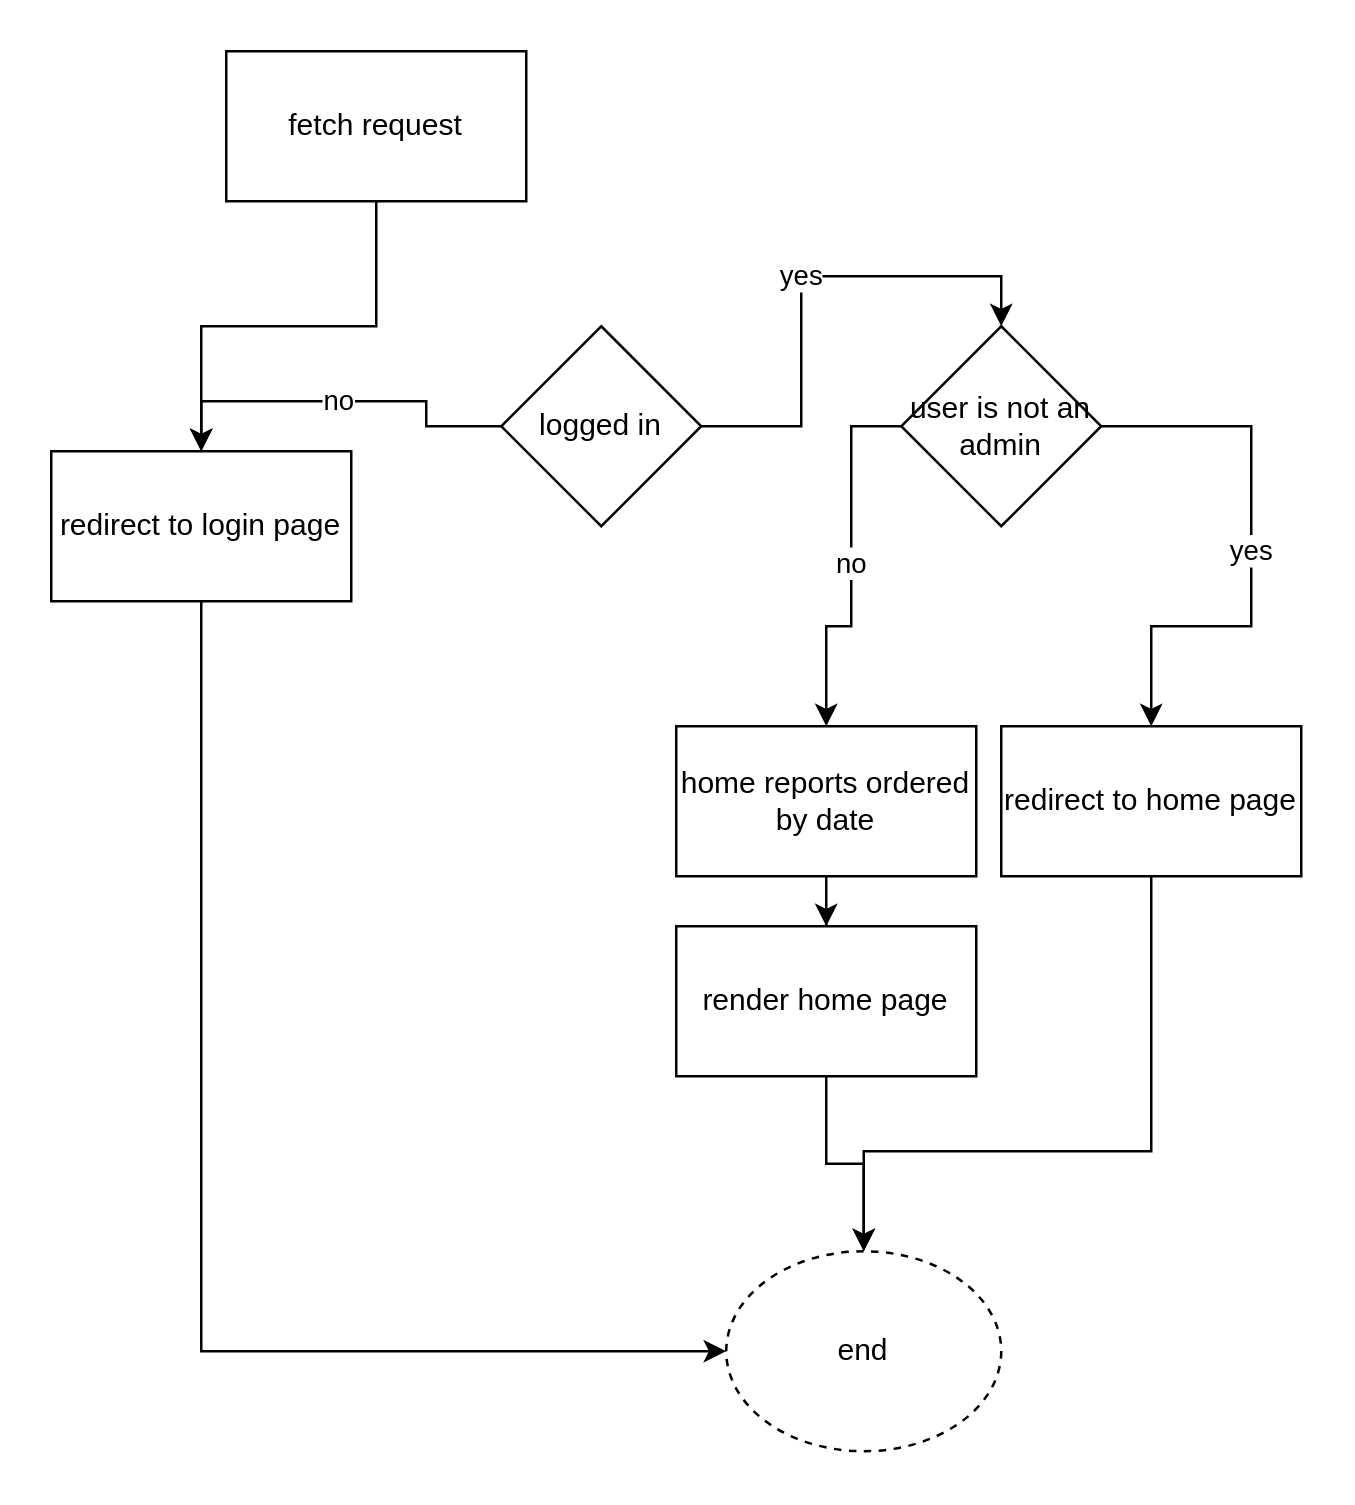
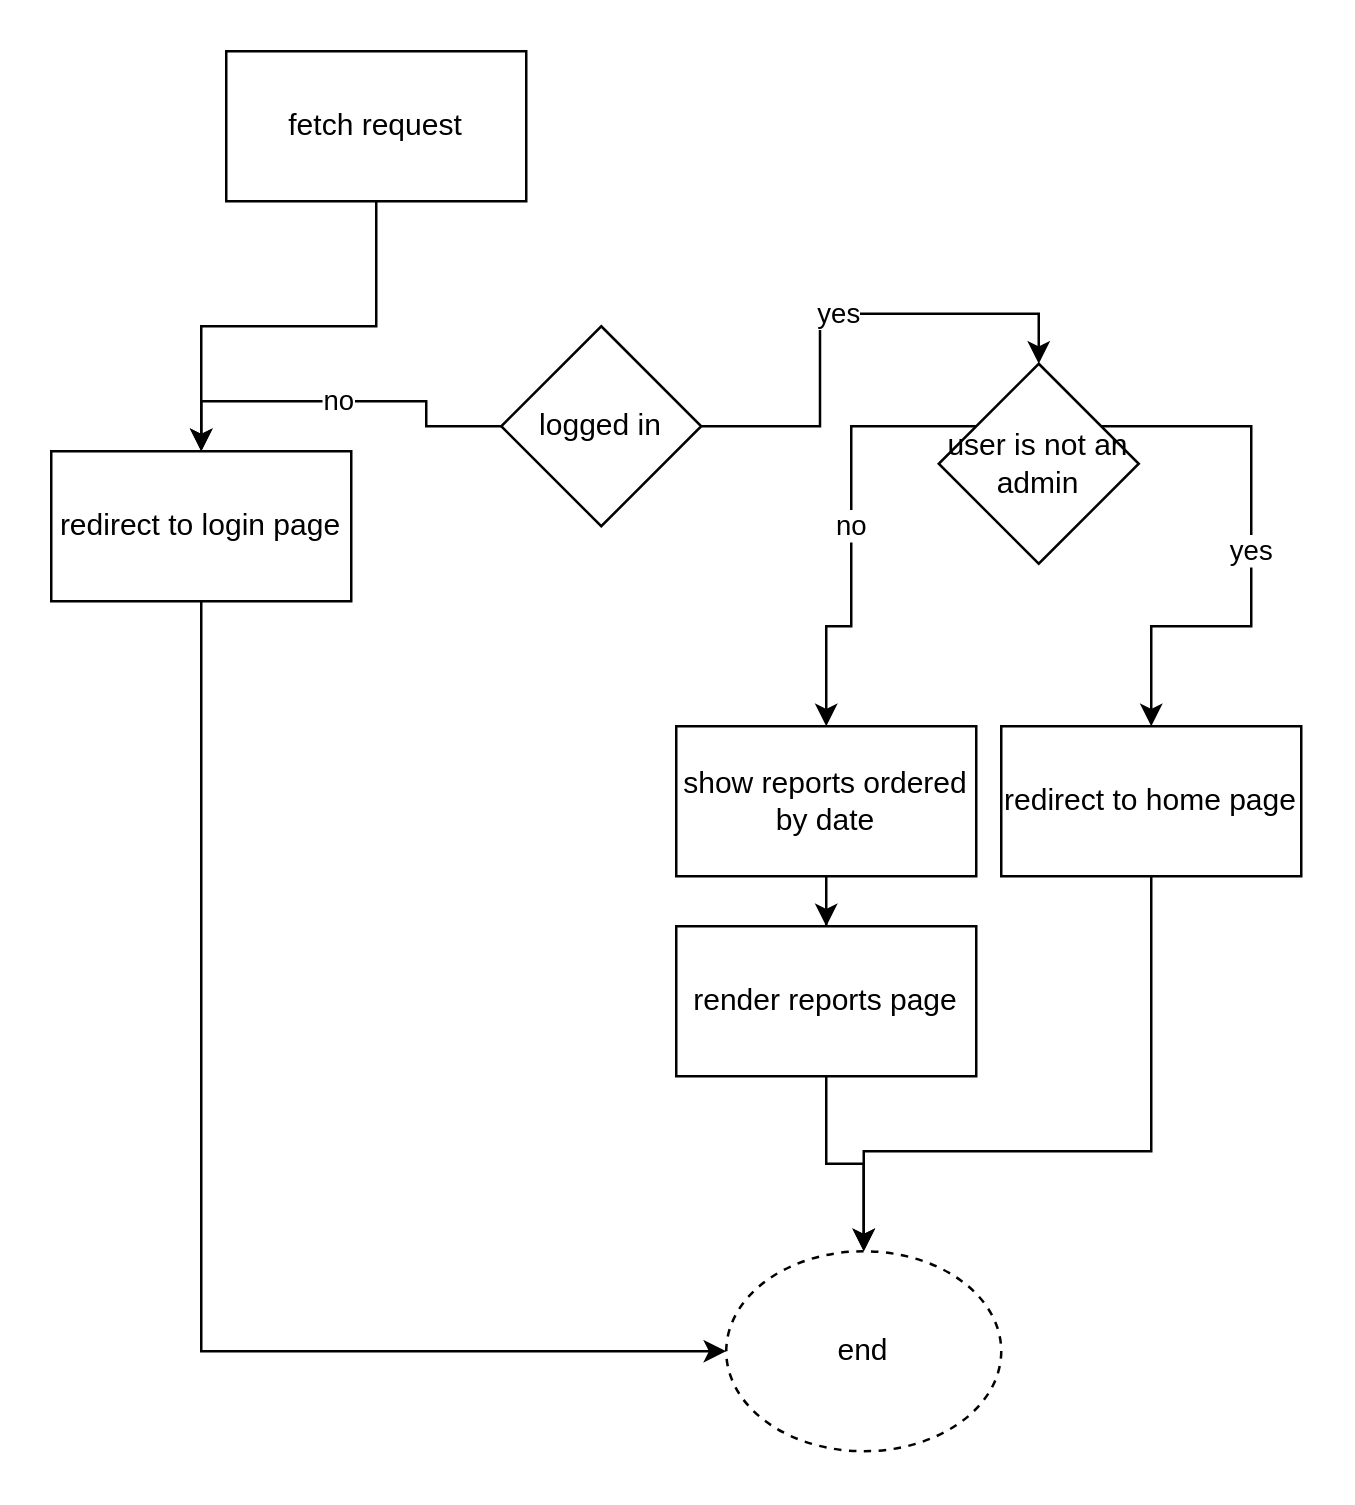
- <mxCell id="9" value="user is not an admin" style="rhombus;whiteSpace=wrap;html=1;rounded=0;" vertex="1" parent="1"><mxGeometry x="360" y="130" width="80" height="80" as="geometry" /></mxCell>
+ <mxCell id="9" value="user is not an admin" style="rhombus;whiteSpace=wrap;html=1;rounded=0;" vertex="1" parent="1"><mxGeometry x="375" y="145" width="80" height="80" as="geometry" /></mxCell>
- <mxCell id="13" value="home reports ordered by date" style="rounded=0;whiteSpace=wrap;html=1;" vertex="1" parent="1"><mxGeometry x="270" y="290" width="120" height="60" as="geometry" /></mxCell>
+ <mxCell id="13" value="show reports ordered by date" style="rounded=0;whiteSpace=wrap;html=1;" vertex="1" parent="1"><mxGeometry x="270" y="290" width="120" height="60" as="geometry" /></mxCell>
- <mxCell id="15" value="render home page" style="whiteSpace=wrap;html=1;rounded=0;" vertex="1" parent="1"><mxGeometry x="270" y="370" width="120" height="60" as="geometry" /></mxCell>
+ <mxCell id="15" value="render reports page" style="whiteSpace=wrap;html=1;rounded=0;" vertex="1" parent="1"><mxGeometry x="270" y="370" width="120" height="60" as="geometry" /></mxCell>
